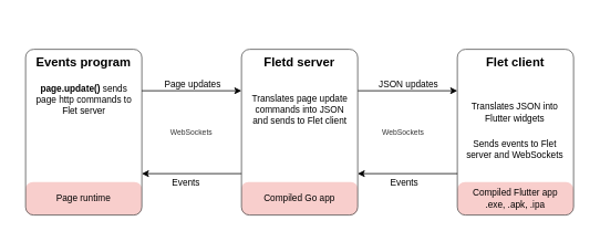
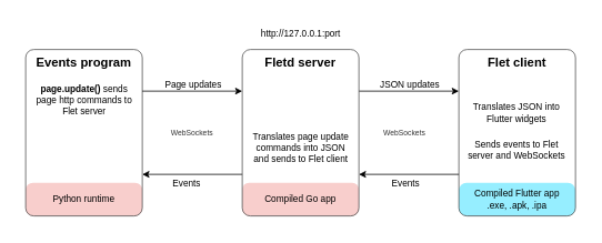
+ <mxCell id="23" value="http://127.0.0.1:port" style="text;html=1;strokeColor=none;fillColor=none;align=center;verticalAlign=middle;whiteSpace=wrap;rounded=0;fontSize=11;" parent="1" vertex="1"><mxGeometry x="297.5" y="30" width="125" height="20.5" as="geometry" /></mxCell>
- <mxCell id="20" value="Translates page update commands into JSON and sends to Flet client" style="text;html=1;strokeColor=none;fillColor=none;align=center;verticalAlign=middle;whiteSpace=wrap;rounded=0;fontSize=11;" parent="1" vertex="1"><mxGeometry x="297.5" y="102" width="125" height="59" as="geometry" /></mxCell>
+ <mxCell id="20" value="Translates page update commands into JSON and sends to Flet client" style="text;html=1;strokeColor=none;fillColor=none;align=center;verticalAlign=middle;whiteSpace=wrap;rounded=0;fontSize=11;" parent="1" vertex="1"><mxGeometry x="297.5" y="147" width="125" height="59" as="geometry" /></mxCell>
- <mxCell id="3" value="Page runtime" style="rounded=1;whiteSpace=wrap;html=1;fontSize=11;fillColor=#F8CECC;strokeColor=none;arcSize=22;" parent="1" vertex="1"><mxGeometry x="30" y="219" width="140" height="40" as="geometry" /></mxCell>
+ <mxCell id="3" value="Python runtime" style="rounded=1;whiteSpace=wrap;html=1;fontSize=11;fillColor=#F8CECC;strokeColor=none;arcSize=22;" parent="1" vertex="1"><mxGeometry x="30" y="219" width="140" height="40" as="geometry" /></mxCell>
- <mxCell id="4" value="Compiled Flutter app&lt;br style=&quot;font-size: 11px;&quot;&gt;.exe, .apk, .ipa" style="rounded=1;whiteSpace=wrap;html=1;fontSize=11;fillColor=#f8cecc;strokeColor=none;arcSize=23;" parent="1" vertex="1"><mxGeometry x="550" y="219" width="140" height="40" as="geometry" /></mxCell>
+ <mxCell id="4" value="Compiled Flutter app&lt;br style=&quot;font-size: 11px;&quot;&gt;.exe, .apk, .ipa" style="rounded=1;whiteSpace=wrap;html=1;fontSize=11;fillColor=#96EEFF;strokeColor=none;arcSize=23;" parent="1" vertex="1"><mxGeometry x="550" y="219" width="140" height="40" as="geometry" /></mxCell>
